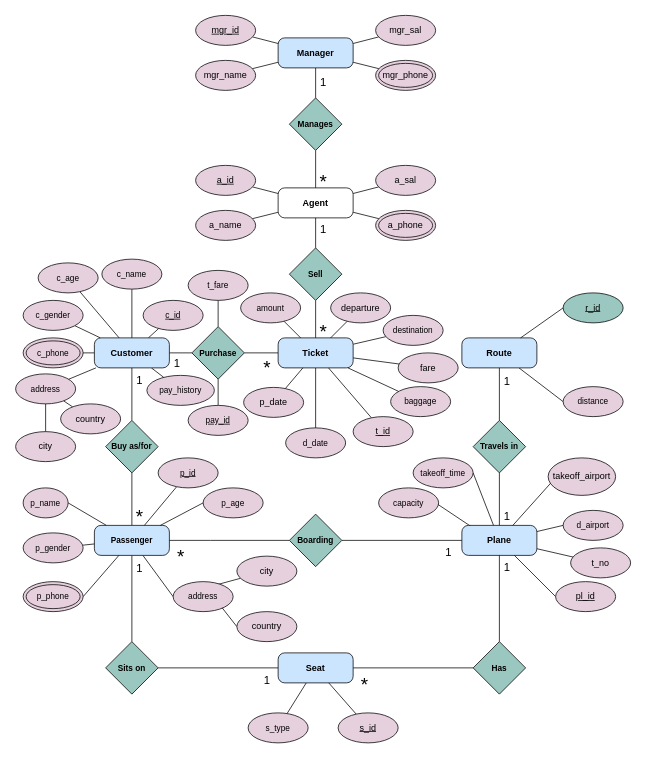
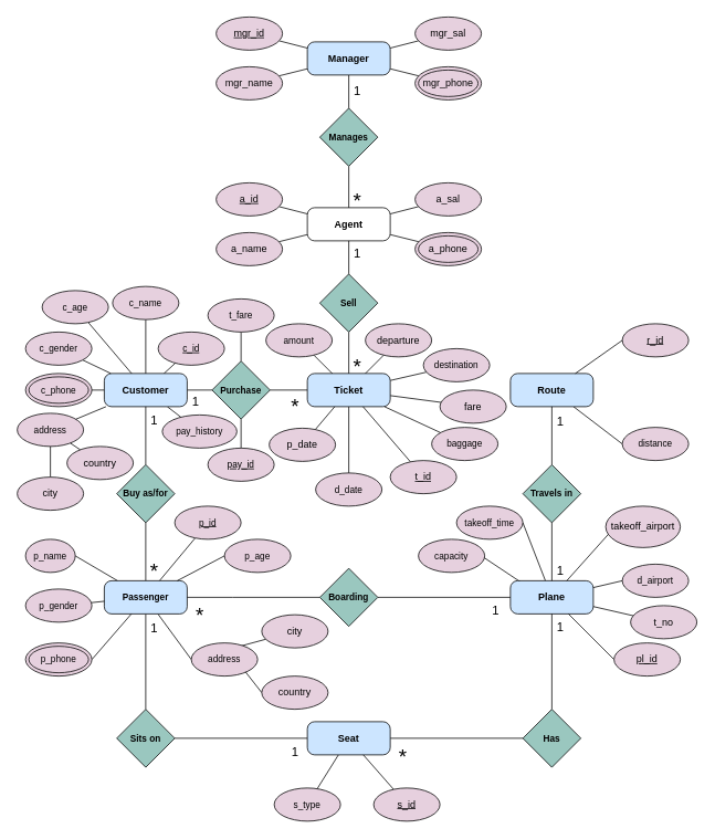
- <mxCell id="111" value="r_id" style="ellipse;whiteSpace=wrap;html=1;fillColor=#9ac7bf;fontStyle=4;" parent="1" vertex="1"><mxGeometry x="750" y="390" width="80" height="40" as="geometry" /></mxCell>
+ <mxCell id="111" value="r_id" style="ellipse;whiteSpace=wrap;html=1;fillColor=#E6D0DE;fontStyle=4" parent="1" vertex="1"><mxGeometry x="750" y="390" width="80" height="40" as="geometry" /></mxCell>
